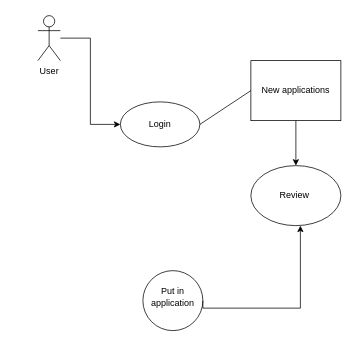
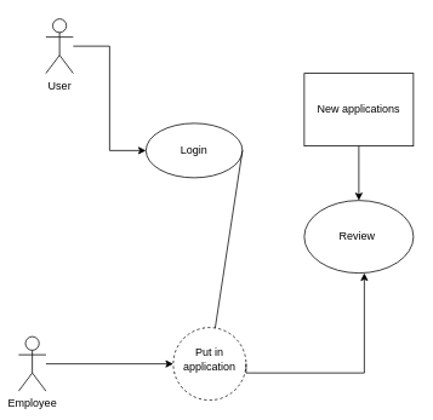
- <mxCell id="7" value="" style="endArrow=none;html=1;rounded=0;exitX=1;exitY=0.5;exitDx=0;exitDy=0;entryX=0;entryY=0.5;entryDx=0;entryDy=0;" edge="1" parent="1" source="4" target="6"><mxGeometry width="50" height="50" relative="1" as="geometry"><mxPoint x="180" y="160" as="sourcePoint" /><mxPoint x="230" y="110" as="targetPoint" /></mxGeometry></mxCell>
+ <mxCell id="7" value="" style="endArrow=none;html=1;rounded=0;exitX=1;exitY=0.5;exitDx=0;exitDy=0;" edge="1" parent="1" source="4" target="12"><mxGeometry width="50" height="50" relative="1" as="geometry"><mxPoint x="180" y="160" as="sourcePoint" /><mxPoint x="230" y="110" as="targetPoint" /></mxGeometry></mxCell>
+ <mxCell id="10" value="Employee" style="shape=umlActor;verticalLabelPosition=bottom;verticalAlign=top;html=1;outlineConnect=0;fillColor=none;" vertex="1" parent="1"><mxGeometry x="20" y="370" width="30" height="60" as="geometry" /></mxCell>
+ <mxCell id="9" value="" style="edgeStyle=orthogonalEdgeStyle;rounded=0;orthogonalLoop=1;jettySize=auto;html=1;" edge="1" parent="1" source="10" target="12"><mxGeometry relative="1" as="geometry" /></mxCell>
- <mxCell id="12" value="&lt;br&gt;Put in application" style="ellipse;whiteSpace=wrap;html=1;verticalAlign=top;fillColor=none;" vertex="1" parent="1"><mxGeometry x="190" y="360" width="80" height="80" as="geometry" /></mxCell>
+ <mxCell id="12" value="&lt;br&gt;Put in application" style="ellipse;whiteSpace=wrap;html=1;verticalAlign=top;fillColor=none;dashed=1;" vertex="1" parent="1"><mxGeometry x="190" y="360" width="80" height="80" as="geometry" /></mxCell>
